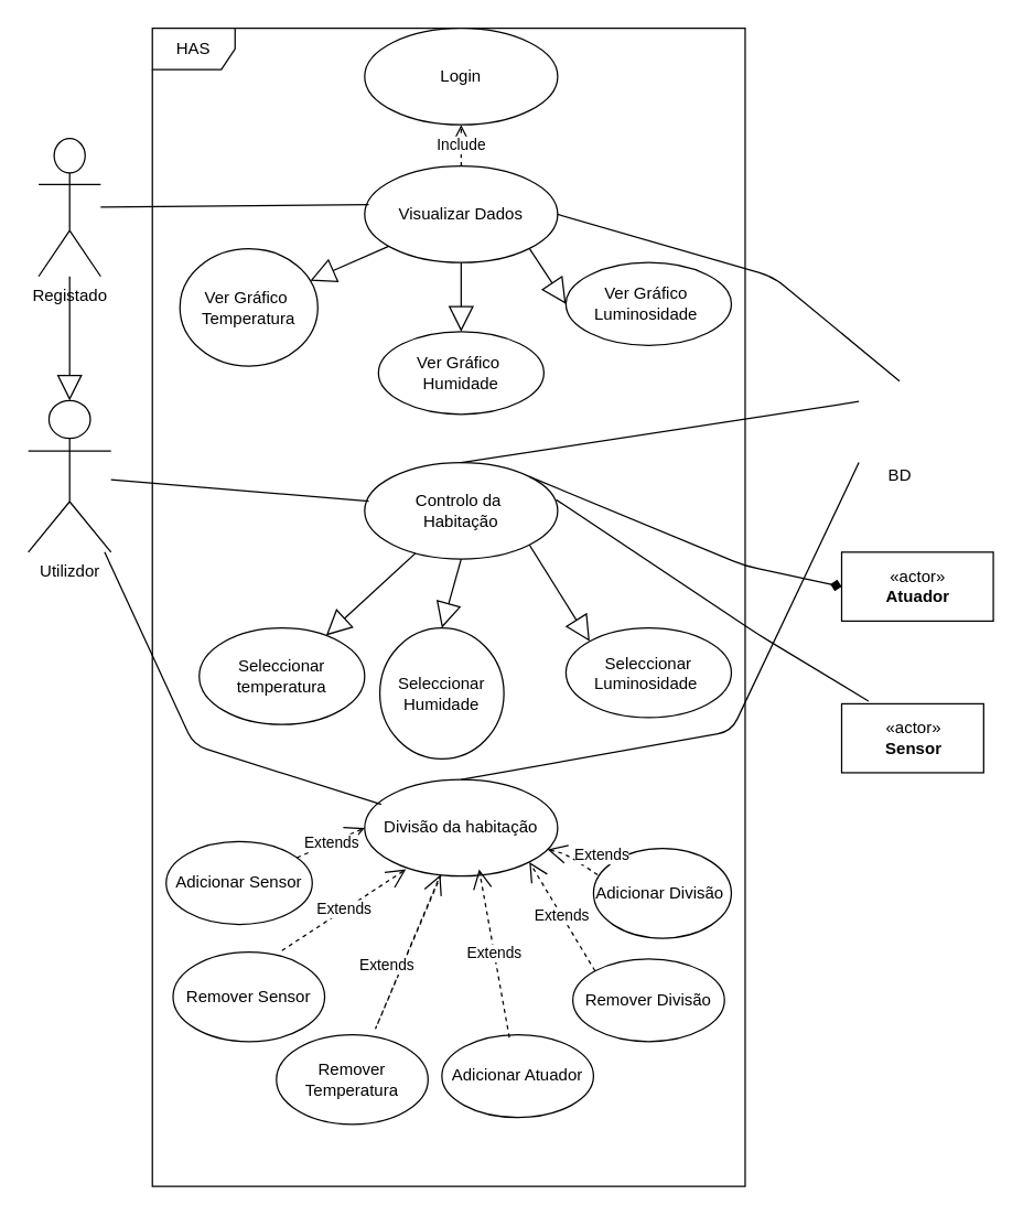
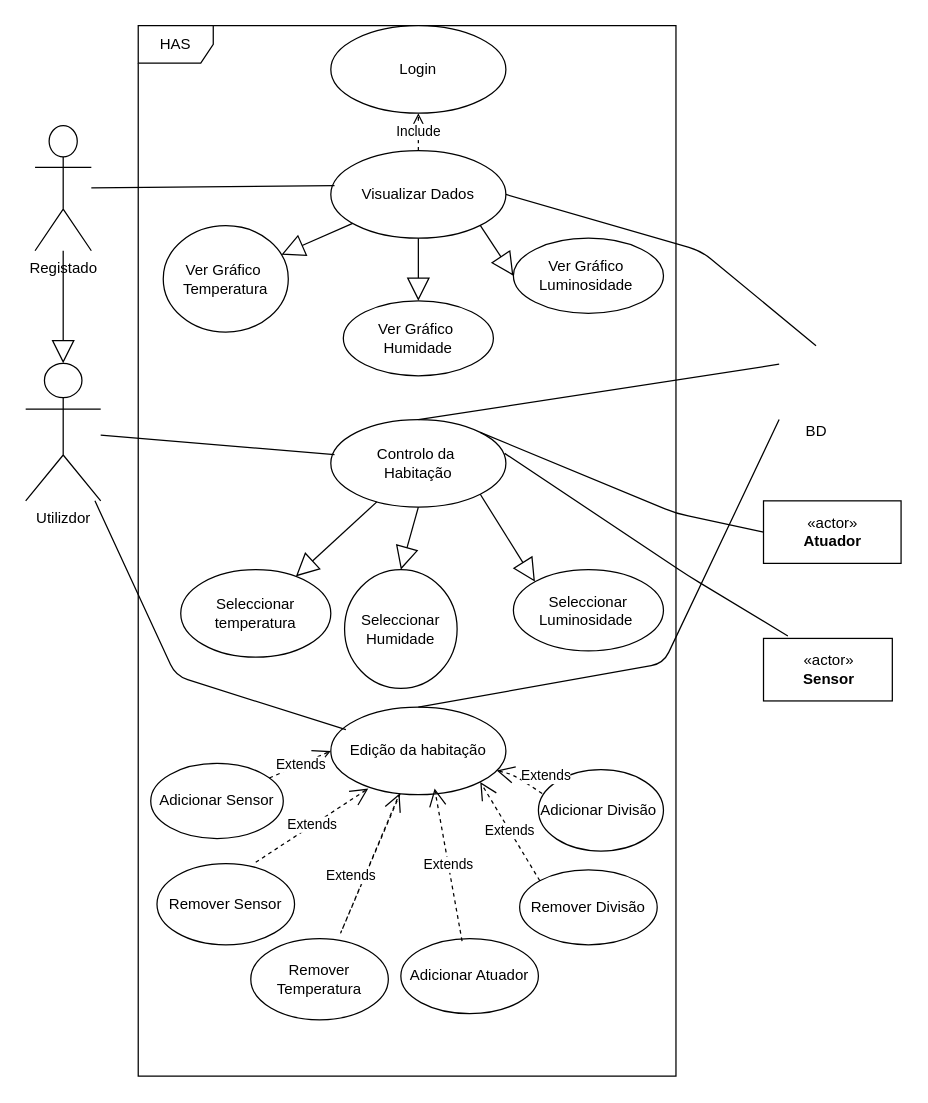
- <mxCell id="33" value="" style="endArrow=diamond;html=1;exitX=1;exitY=0;exitDx=0;exitDy=0;entryX=0;entryY=0.5;entryDx=0;entryDy=0;" parent="1" source="14" target="38" edge="1"><mxGeometry width="50" height="50" relative="1" as="geometry"><mxPoint x="330" y="310" as="sourcePoint" /><mxPoint x="620" y="461" as="targetPoint" /><Array as="points"><mxPoint x="540" y="410" /></Array></mxGeometry></mxCell>
+ <mxCell id="33" value="" style="endArrow=none;html=1;exitX=1;exitY=0;exitDx=0;exitDy=0;entryX=0;entryY=0.5;entryDx=0;entryDy=0;" parent="1" source="14" target="38" edge="1"><mxGeometry width="50" height="50" relative="1" as="geometry"><mxPoint x="330" y="310" as="sourcePoint" /><mxPoint x="620" y="461" as="targetPoint" /><Array as="points"><mxPoint x="540" y="410" /></Array></mxGeometry></mxCell>
- <mxCell id="18" value="Divisão da habitação" style="ellipse;whiteSpace=wrap;html=1;" parent="1" vertex="1"><mxGeometry x="264" y="565" width="140" height="70" as="geometry" /></mxCell>
+ <mxCell id="18" value="Edição da habitação" style="ellipse;whiteSpace=wrap;html=1;" parent="1" vertex="1"><mxGeometry x="264" y="565" width="140" height="70" as="geometry" /></mxCell>
